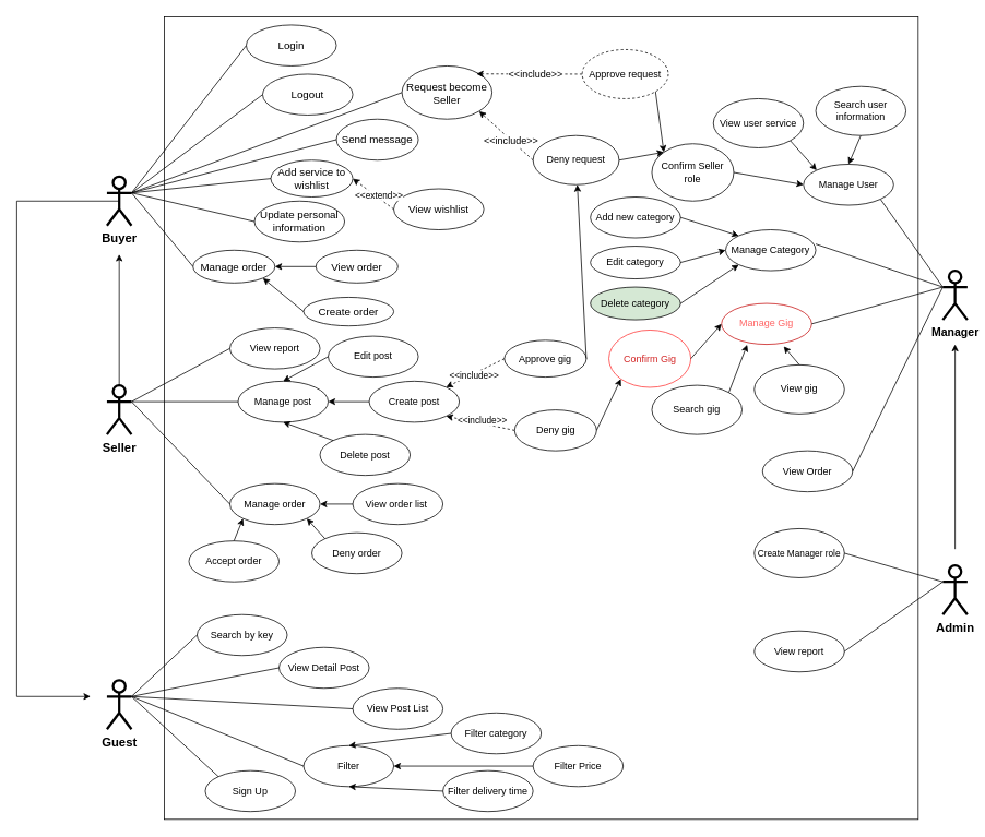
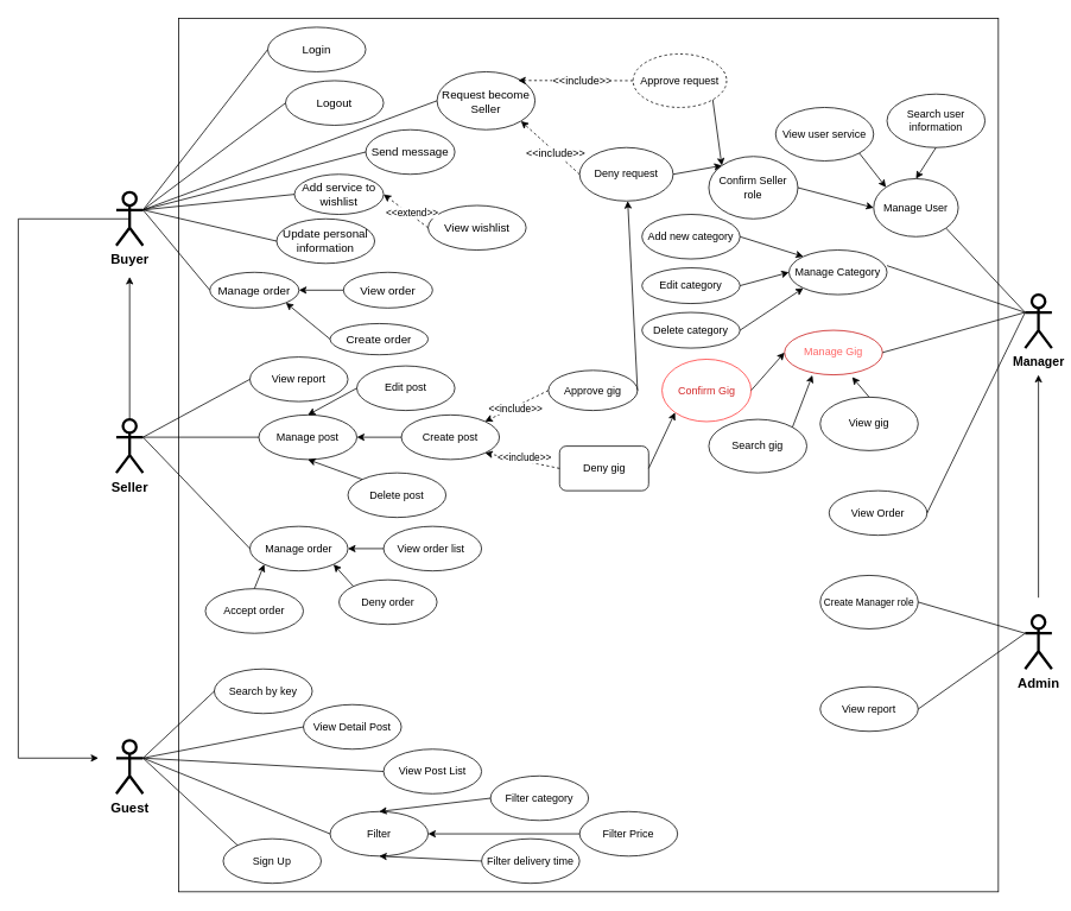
- <mxCell id="6" value="Manage User" style="ellipse;whiteSpace=wrap;html=1;" parent="1" vertex="1"><mxGeometry x="980" y="200" width="110" height="50" as="geometry" /></mxCell>
+ <mxCell id="6" value="Manage User" style="ellipse;whiteSpace=wrap;html=1;" parent="1" vertex="1"><mxGeometry x="980" y="200" width="95" height="65" as="geometry" /></mxCell>
- <mxCell id="21" value="Delete category" style="ellipse;whiteSpace=wrap;html=1;fillColor=#d5e8d4;" parent="1" vertex="1"><mxGeometry x="720" y="350" width="110" height="40" as="geometry" /></mxCell>
+ <mxCell id="21" value="Delete category" style="ellipse;whiteSpace=wrap;html=1;" parent="1" vertex="1"><mxGeometry x="720" y="350" width="110" height="40" as="geometry" /></mxCell>
- <mxCell id="51" value="Deny gig" style="ellipse;whiteSpace=wrap;html=1;" parent="1" vertex="1"><mxGeometry x="627.5" y="500" width="100" height="50" as="geometry" /></mxCell>
+ <mxCell id="51" value="Deny gig" style="whiteSpace=wrap;html=1;rounded=1;" parent="1" vertex="1"><mxGeometry x="627.5" y="500" width="100" height="50" as="geometry" /></mxCell>
